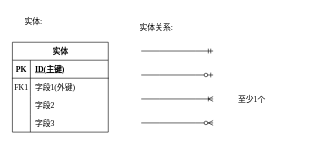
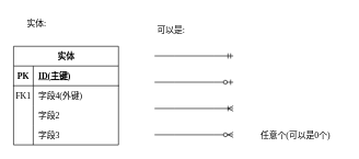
- <mxCell id="16" value="实体关系:" style="text;html=1;align=center;verticalAlign=middle;resizable=0;points=[];autosize=1;strokeColor=none;fillColor=none;fontFamily=宋体;fontSize=13;" parent="1" vertex="1"><mxGeometry x="220" width="80" height="30" as="geometry" y="30" /></mxCell>
+ <mxCell id="16" value="可以是:" style="text;html=1;align=center;verticalAlign=middle;resizable=0;points=[];autosize=1;strokeColor=none;fillColor=none;fontFamily=宋体;fontSize=13;" parent="1" vertex="1"><mxGeometry x="220" width="80" height="30" as="geometry" y="30" /></mxCell>
- <mxCell id="8" value="字段1(外键)" style="shape=partialRectangle;connectable=0;fillColor=none;top=0;left=0;bottom=0;right=0;align=left;spacingLeft=6;overflow=hidden;whiteSpace=wrap;html=1;fontFamily=宋体;fontSize=13;" parent="6" vertex="1"><mxGeometry x="30" width="130" height="30" as="geometry"><mxRectangle width="130" height="30" as="alternateBounds" /></mxGeometry></mxCell>
+ <mxCell id="8" value="字段4(外键)" style="shape=partialRectangle;connectable=0;fillColor=none;top=0;left=0;bottom=0;right=0;align=left;spacingLeft=6;overflow=hidden;whiteSpace=wrap;html=1;fontFamily=宋体;fontSize=13;" parent="6" vertex="1"><mxGeometry x="30" width="130" height="30" as="geometry"><mxRectangle width="130" height="30" as="alternateBounds" /></mxGeometry></mxCell>
- <mxCell id="20" value="至少1个" style="text;html=1;align=left;verticalAlign=middle;resizable=0;points=[];autosize=1;strokeColor=none;fillColor=none;fontFamily=宋体;fontSize=13;" parent="1" vertex="1"><mxGeometry x="395" y="150" width="70" height="30" as="geometry" /></mxCell>
+ <mxCell id="21" value="任意个(可以是0个)" style="text;html=1;align=left;verticalAlign=middle;resizable=0;points=[];autosize=1;strokeColor=none;fillColor=none;fontFamily=宋体;fontSize=13;" parent="1" vertex="1"><mxGeometry x="395" y="190" width="130" height="30" as="geometry" /></mxCell>
